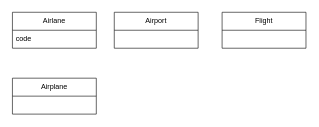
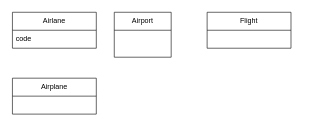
- <mxCell id="4" value="Airport" style="swimlane;fontStyle=0;childLayout=stackLayout;horizontal=1;startSize=30;horizontalStack=0;resizeParent=1;resizeParentMax=0;resizeLast=0;collapsible=1;marginBottom=0;whiteSpace=wrap;html=1;" vertex="1" parent="1"><mxGeometry x="190" y="20" width="140" height="60" as="geometry" /></mxCell>
+ <mxCell id="4" value="Airport" style="swimlane;fontStyle=0;childLayout=stackLayout;horizontal=1;startSize=30;horizontalStack=0;resizeParent=1;resizeParentMax=0;resizeLast=0;collapsible=1;marginBottom=0;whiteSpace=wrap;html=1;" vertex="1" parent="1"><mxGeometry x="190" y="20" width="95" height="75" as="geometry" /></mxCell>
- <mxCell id="5" value="Flight" style="swimlane;fontStyle=0;childLayout=stackLayout;horizontal=1;startSize=30;horizontalStack=0;resizeParent=1;resizeParentMax=0;resizeLast=0;collapsible=1;marginBottom=0;whiteSpace=wrap;html=1;" vertex="1" parent="1"><mxGeometry x="370" y="20" width="140" height="60" as="geometry" /></mxCell>
+ <mxCell id="5" value="Flight" style="swimlane;fontStyle=0;childLayout=stackLayout;horizontal=1;startSize=30;horizontalStack=0;resizeParent=1;resizeParentMax=0;resizeLast=0;collapsible=1;marginBottom=0;whiteSpace=wrap;html=1;" vertex="1" parent="1"><mxGeometry x="345" y="20" width="140" height="60" as="geometry" /></mxCell>
